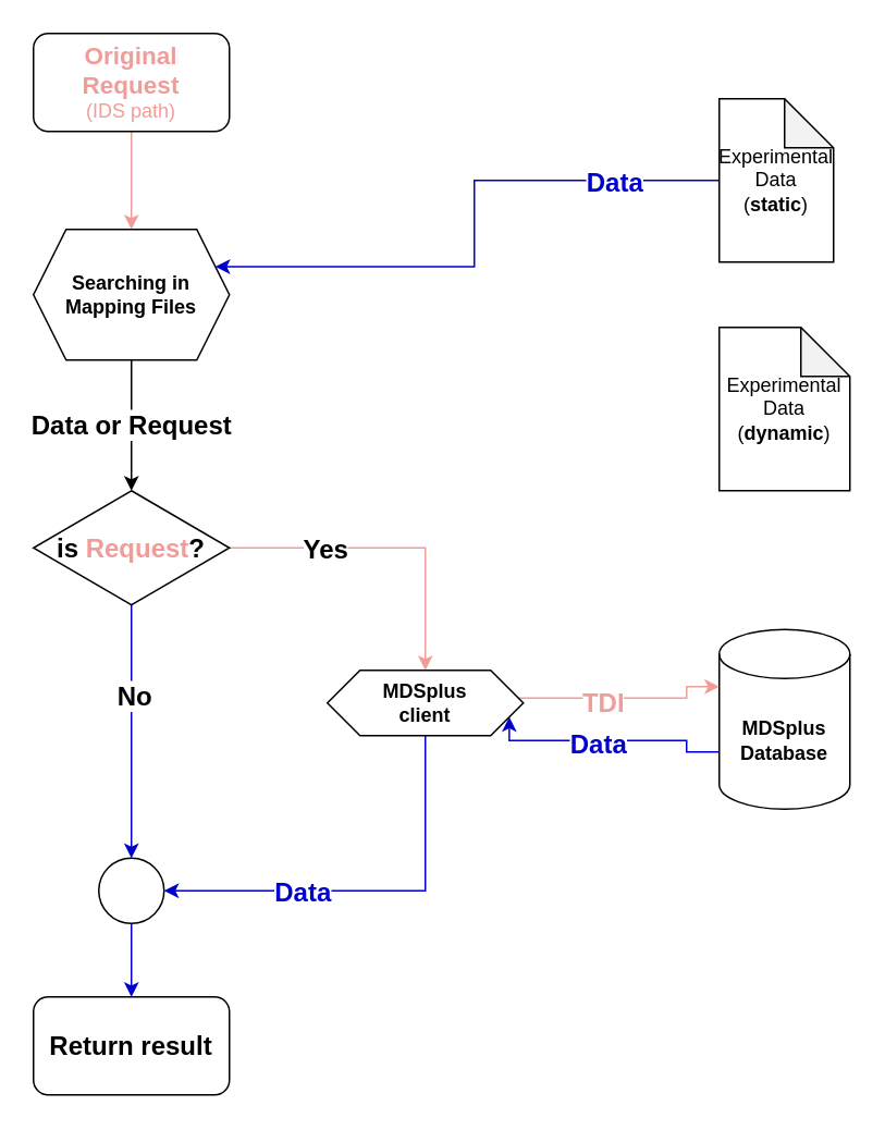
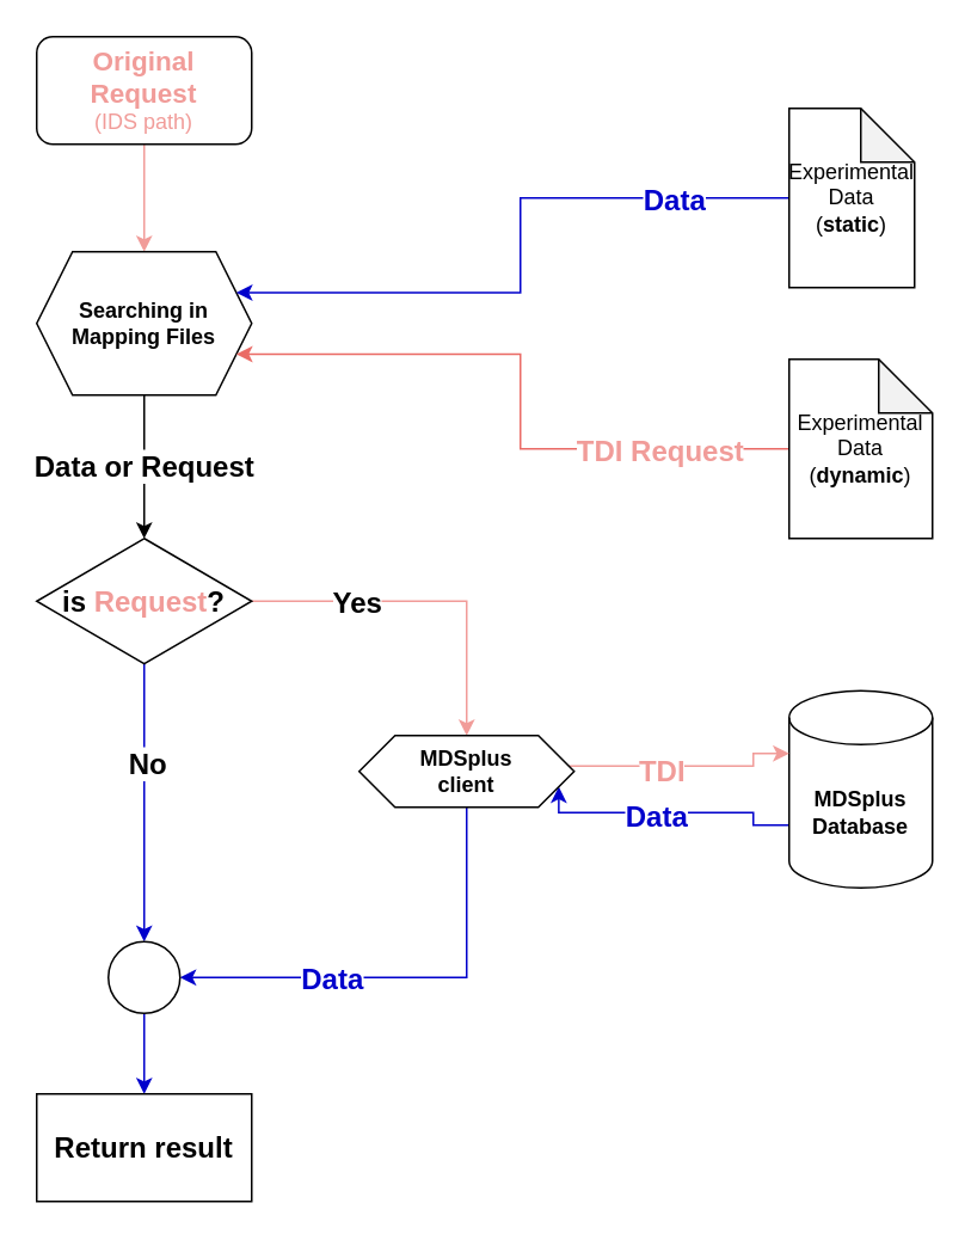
+ <mxCell id="9" style="edgeStyle=orthogonalEdgeStyle;rounded=0;orthogonalLoop=1;jettySize=auto;html=1;exitX=0;exitY=0.5;exitDx=0;exitDy=0;exitPerimeter=0;entryX=1;entryY=0.75;entryDx=0;entryDy=0;endArrow=classic;endFill=1;strokeColor=#EA6B66;" edge="1" parent="1" source="11" target="5"><mxGeometry relative="1" as="geometry" /></mxCell>
+ <mxCell id="10" value="&lt;b&gt;TDI Request&lt;/b&gt;" style="edgeLabel;html=1;align=center;verticalAlign=middle;resizable=0;points=[];fontSize=16;fontColor=#F19C99;" vertex="1" connectable="0" parent="9"><mxGeometry x="-0.489" y="1" relative="1" as="geometry"><mxPoint x="19" y="-1" as="offset" /></mxGeometry></mxCell>
- <mxCell id="27" value="&lt;b&gt;&lt;font style=&quot;font-size: 16px&quot;&gt;Return result&lt;/font&gt;&lt;/b&gt;" style="rounded=1;whiteSpace=wrap;html=1;" vertex="1" parent="1"><mxGeometry x="20" y="610" width="120" height="60" as="geometry" /></mxCell>
+ <mxCell id="27" value="&lt;b&gt;&lt;font style=&quot;font-size: 16px&quot;&gt;Return result&lt;/font&gt;&lt;/b&gt;" style="whiteSpace=wrap;html=1;rounded=0;" vertex="1" parent="1"><mxGeometry x="20" y="610" width="120" height="60" as="geometry" /></mxCell>
